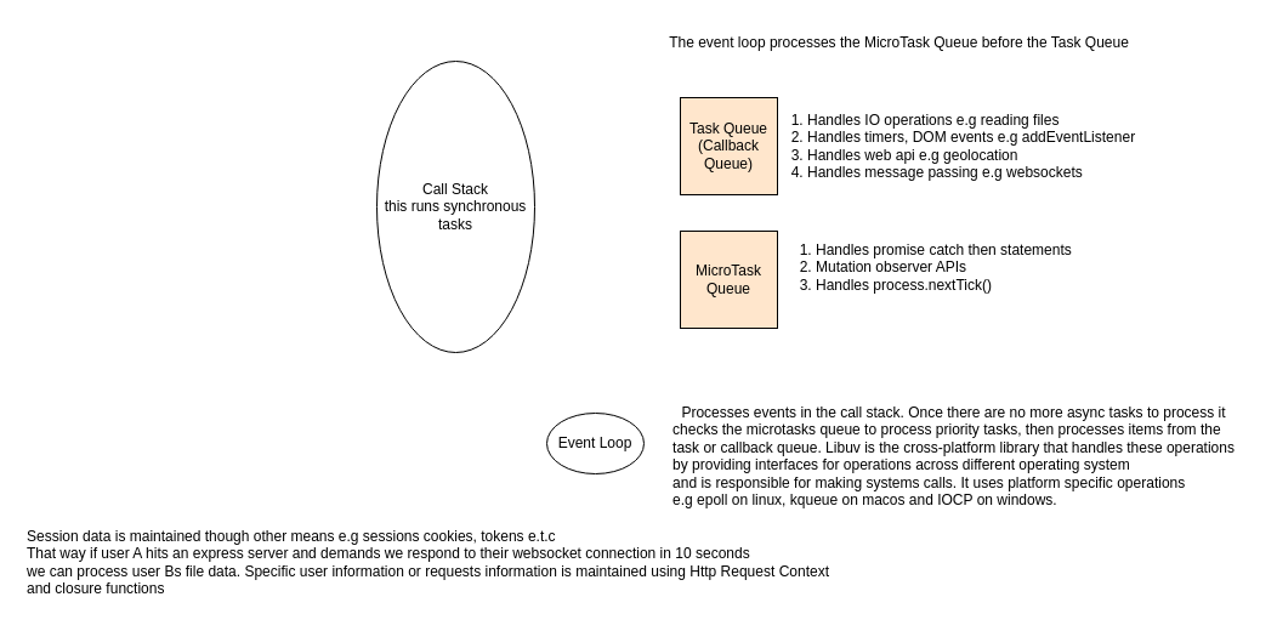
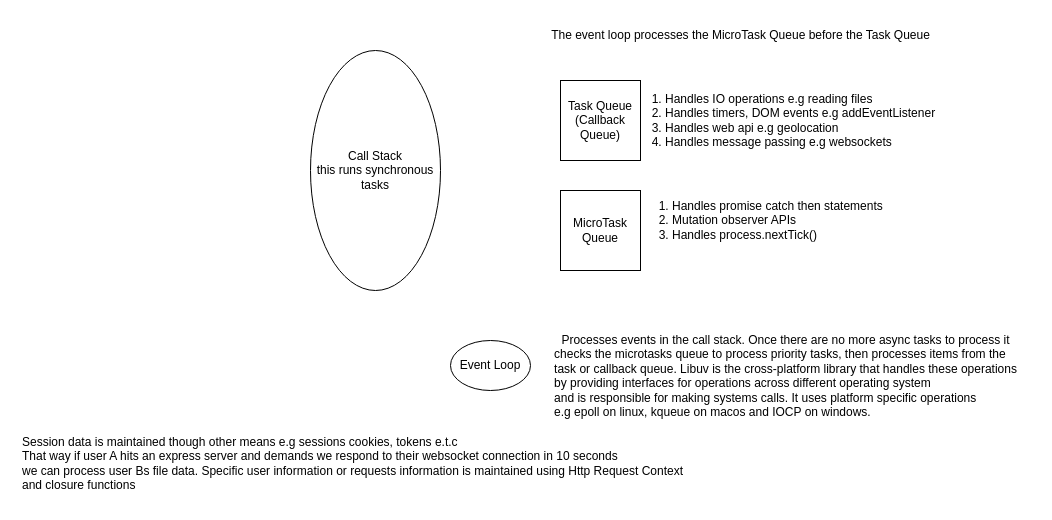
- <mxCell id="2" value="Task Queue&lt;br&gt;(Callback Queue)" style="whiteSpace=wrap;html=1;aspect=fixed;fillColor=#ffe6cc;" vertex="1" parent="1"><mxGeometry x="560" y="80" width="80" height="80" as="geometry" /></mxCell>
+ <mxCell id="2" value="Task Queue&lt;br&gt;(Callback Queue)" style="whiteSpace=wrap;html=1;aspect=fixed;" vertex="1" parent="1"><mxGeometry x="560" y="80" width="80" height="80" as="geometry" /></mxCell>
- <mxCell id="3" value="MicroTask Queue" style="whiteSpace=wrap;html=1;aspect=fixed;fillColor=#ffe6cc;" vertex="1" parent="1"><mxGeometry x="560" y="190" width="80" height="80" as="geometry" /></mxCell>
+ <mxCell id="3" value="MicroTask Queue" style="whiteSpace=wrap;html=1;aspect=fixed;" vertex="1" parent="1"><mxGeometry x="560" y="190" width="80" height="80" as="geometry" /></mxCell>
